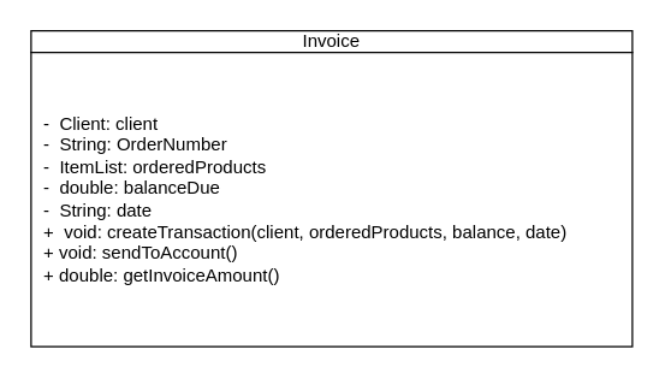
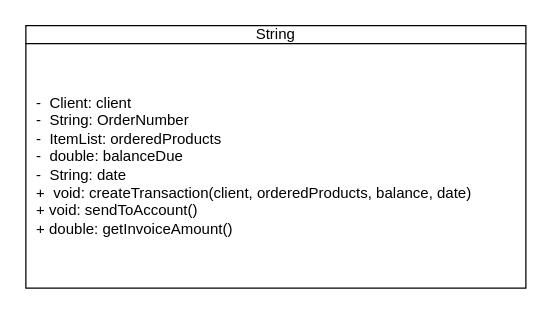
- <mxCell id="3" value="Invoice" style="text;html=1;align=center;verticalAlign=middle;whiteSpace=wrap;rounded=0;strokeColor=#000000;fillColor=#ffffff;" parent="2" vertex="1"><mxGeometry x="-200" width="400" height="14.41" as="geometry" /></mxCell>
+ <mxCell id="3" value="String" style="text;html=1;align=center;verticalAlign=middle;whiteSpace=wrap;rounded=0;strokeColor=#000000;fillColor=#ffffff;" parent="2" vertex="1"><mxGeometry x="-200" width="400" height="14.41" as="geometry" /></mxCell>
